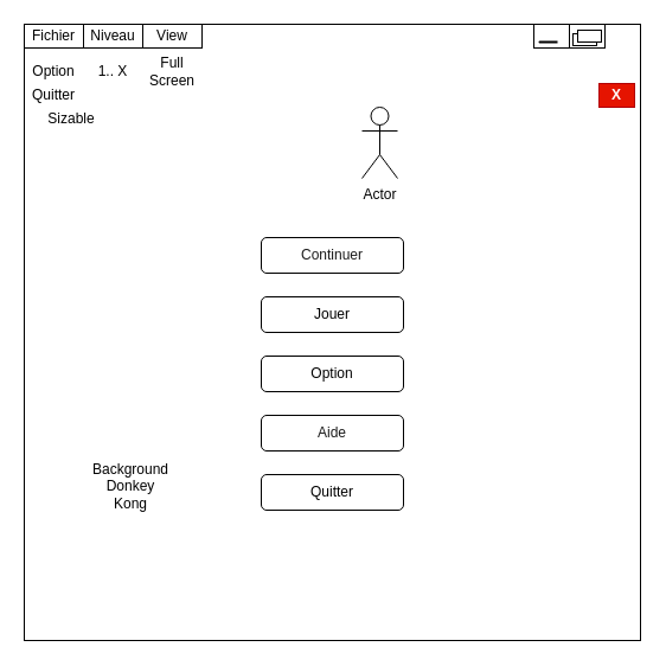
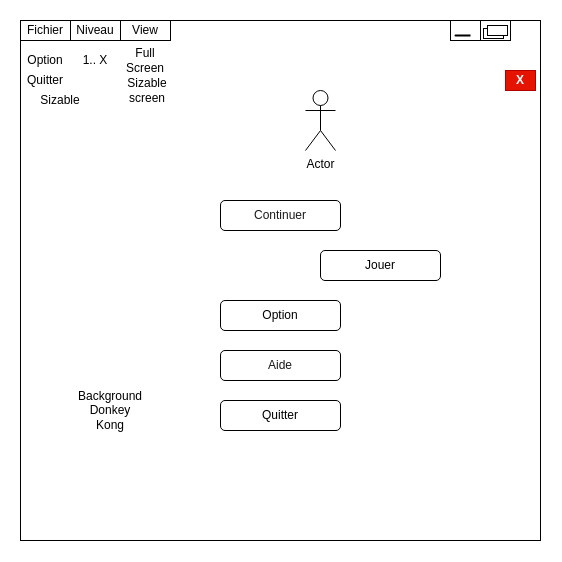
+ <mxCell id="19" value="Sizable screen" style="text;html=1;strokeColor=none;fillColor=none;align=center;verticalAlign=middle;whiteSpace=wrap;rounded=0;" vertex="1" parent="1"><mxGeometry x="127" y="80" width="40" height="20" as="geometry" /></mxCell>
- <mxCell id="6" value="Jouer" style="rounded=1;whiteSpace=wrap;html=1;" vertex="1" parent="1"><mxGeometry x="220" y="250" width="120" height="30" as="geometry" /></mxCell>
+ <mxCell id="6" value="Jouer" style="rounded=1;whiteSpace=wrap;html=1;" vertex="1" parent="1"><mxGeometry x="320" y="250" width="120" height="30" as="geometry" /></mxCell>
